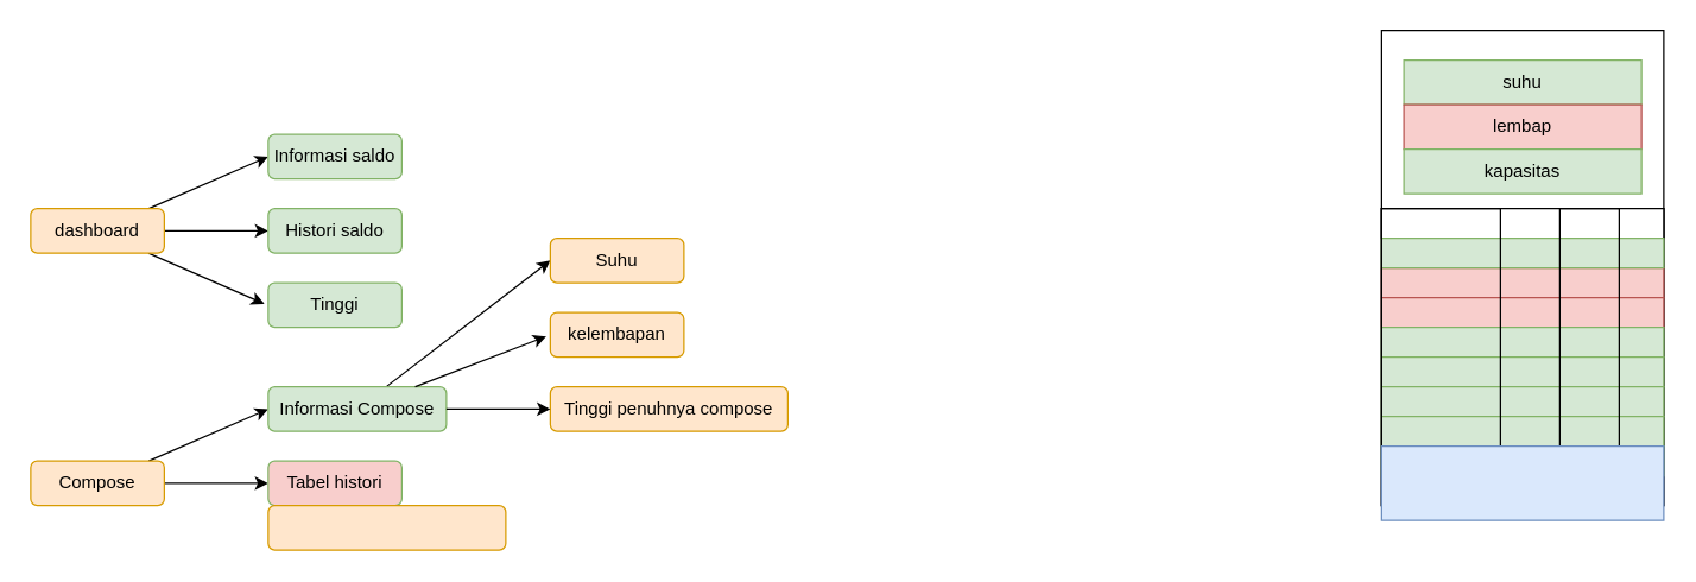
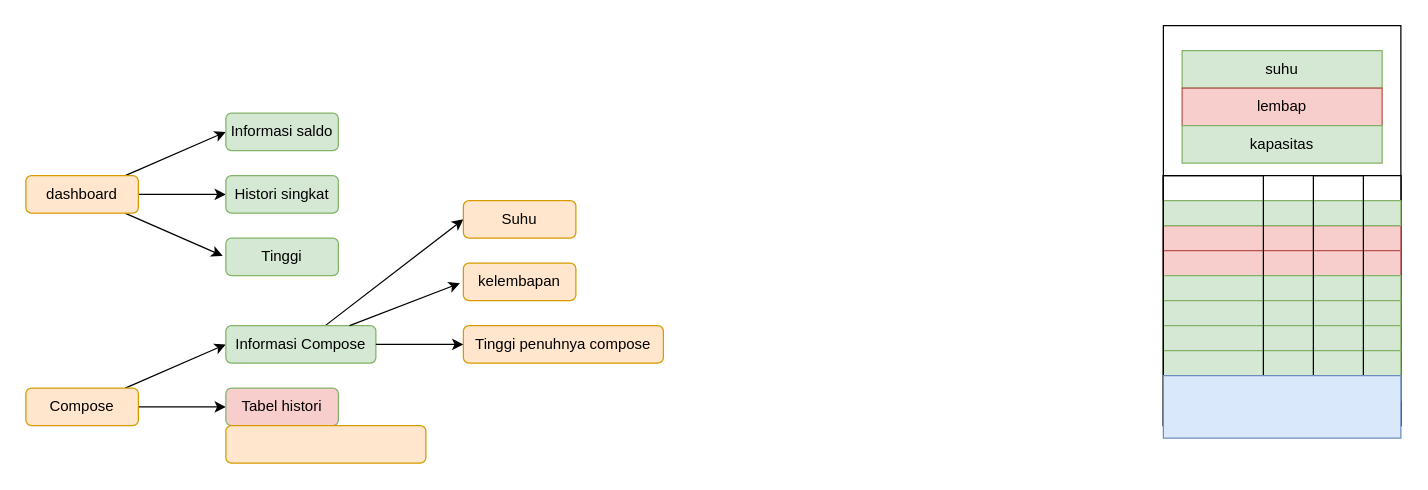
- <mxCell id="7" value="Histori saldo" style="rounded=1;whiteSpace=wrap;html=1;fillColor=#d5e8d4;strokeColor=#82b366;" vertex="1" parent="1"><mxGeometry x="180" y="140" width="90" height="30" as="geometry" /></mxCell>
+ <mxCell id="7" value="Histori singkat" style="rounded=1;whiteSpace=wrap;html=1;fillColor=#d5e8d4;strokeColor=#82b366;" vertex="1" parent="1"><mxGeometry x="180" y="140" width="90" height="30" as="geometry" /></mxCell>
